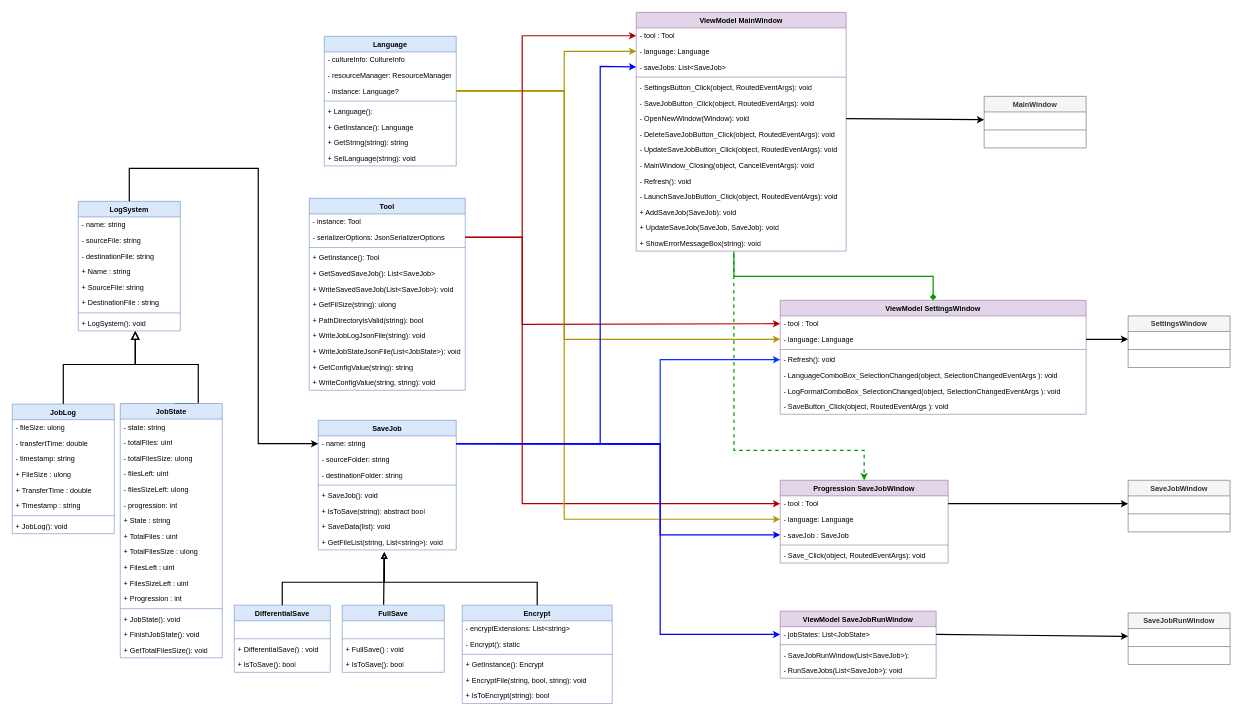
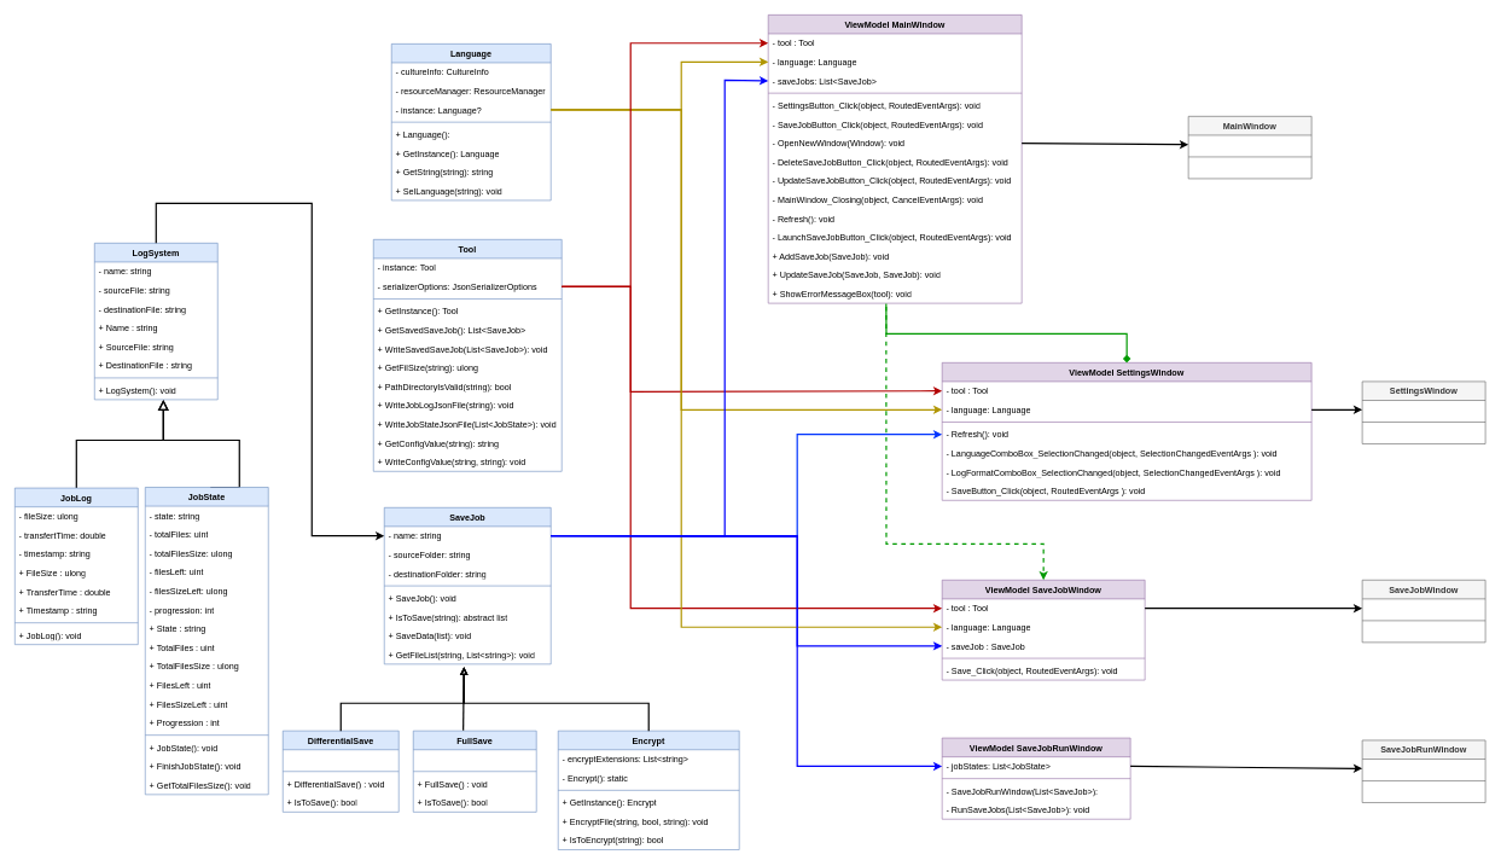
- <mxCell id="130" value="&lt;div&gt;+ ShowErrorMessageBox(string): void&lt;/div&gt;" style="text;strokeColor=none;fillColor=none;align=left;verticalAlign=top;spacingLeft=4;spacingRight=4;overflow=hidden;rotatable=0;points=[[0,0.5],[1,0.5]];portConstraint=eastwest;whiteSpace=wrap;html=1;" parent="115" vertex="1"><mxGeometry y="372" width="350" height="26" as="geometry" /></mxCell>
+ <mxCell id="130" value="&lt;div&gt;+ ShowErrorMessageBox(tool): void&lt;/div&gt;" style="text;strokeColor=none;fillColor=none;align=left;verticalAlign=top;spacingLeft=4;spacingRight=4;overflow=hidden;rotatable=0;points=[[0,0.5],[1,0.5]];portConstraint=eastwest;whiteSpace=wrap;html=1;" parent="115" vertex="1"><mxGeometry y="372" width="350" height="26" as="geometry" /></mxCell>
- <mxCell id="92" value="Progression SaveJobWindow" style="swimlane;fontStyle=1;align=center;verticalAlign=top;childLayout=stackLayout;horizontal=1;startSize=26;horizontalStack=0;resizeParent=1;resizeParentMax=0;resizeLast=0;collapsible=1;marginBottom=0;whiteSpace=wrap;html=1;fillColor=#e1d5e7;strokeColor=#9673a6;" parent="1" vertex="1"><mxGeometry x="1300" y="800" width="280" height="138" as="geometry" /></mxCell>
+ <mxCell id="92" value="ViewModel SaveJobWindow" style="swimlane;fontStyle=1;align=center;verticalAlign=top;childLayout=stackLayout;horizontal=1;startSize=26;horizontalStack=0;resizeParent=1;resizeParentMax=0;resizeLast=0;collapsible=1;marginBottom=0;whiteSpace=wrap;html=1;fillColor=#e1d5e7;strokeColor=#9673a6;" parent="1" vertex="1"><mxGeometry x="1300" y="800" width="280" height="138" as="geometry" /></mxCell>
- <mxCell id="42" value="+ IsToSave(string): abstract bool" style="text;strokeColor=none;fillColor=none;align=left;verticalAlign=top;spacingLeft=4;spacingRight=4;overflow=hidden;rotatable=0;points=[[0,0.5],[1,0.5]];portConstraint=eastwest;whiteSpace=wrap;html=1;" parent="36" vertex="1"><mxGeometry y="138" width="230" height="26" as="geometry" /></mxCell>
+ <mxCell id="42" value="+ IsToSave(string): abstract list" style="text;strokeColor=none;fillColor=none;align=left;verticalAlign=top;spacingLeft=4;spacingRight=4;overflow=hidden;rotatable=0;points=[[0,0.5],[1,0.5]];portConstraint=eastwest;whiteSpace=wrap;html=1;" parent="36" vertex="1"><mxGeometry y="138" width="230" height="26" as="geometry" /></mxCell>
